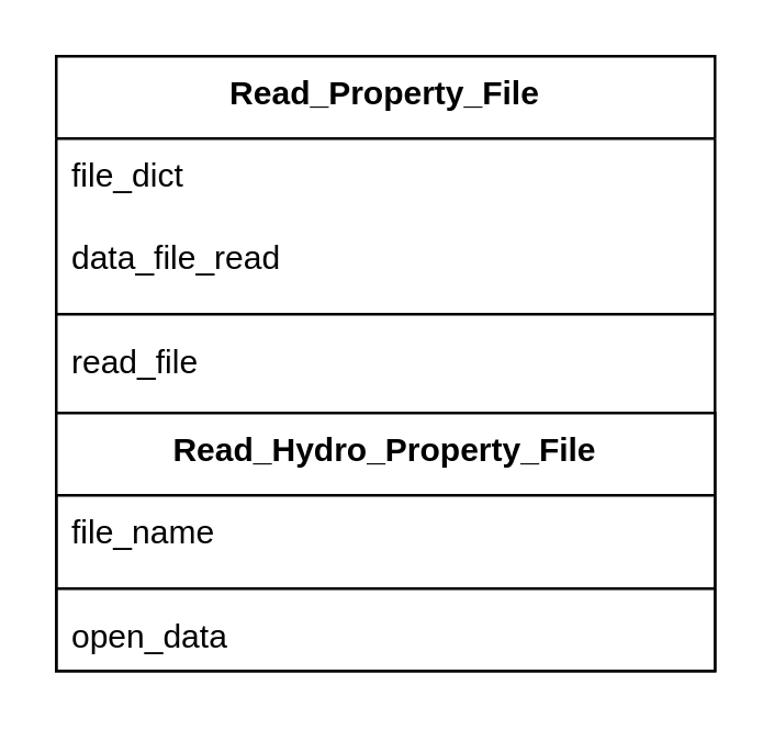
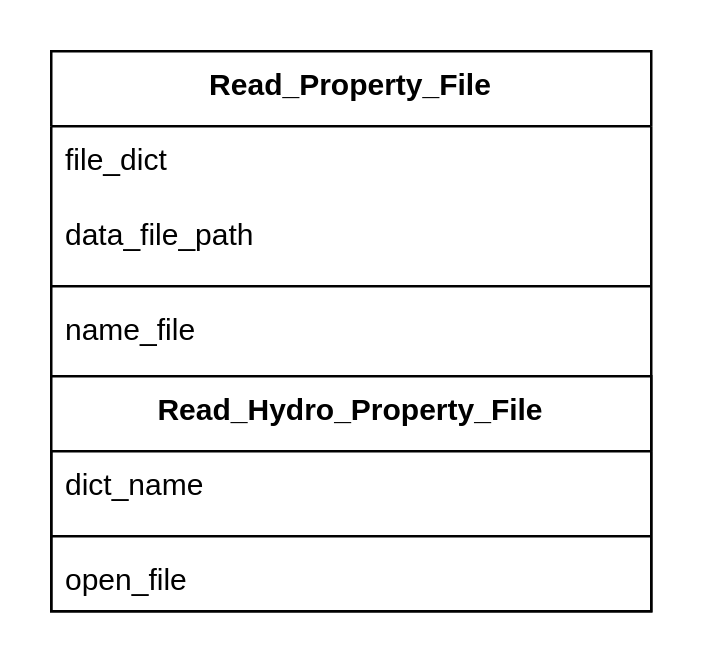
- <mxCell id="4" value="data_file_read" style="text;strokeColor=none;fillColor=none;align=left;verticalAlign=top;spacingLeft=4;spacingRight=4;overflow=hidden;rotatable=0;points=[[0,0.5],[1,0.5]];portConstraint=eastwest;whiteSpace=wrap;html=1;" vertex="1" parent="2"><mxGeometry y="60" width="240" height="30" as="geometry" /></mxCell>
+ <mxCell id="4" value="data_file_path" style="text;strokeColor=none;fillColor=none;align=left;verticalAlign=top;spacingLeft=4;spacingRight=4;overflow=hidden;rotatable=0;points=[[0,0.5],[1,0.5]];portConstraint=eastwest;whiteSpace=wrap;html=1;" vertex="1" parent="2"><mxGeometry y="60" width="240" height="30" as="geometry" /></mxCell>
- <mxCell id="6" value="read_file" style="text;strokeColor=none;fillColor=none;align=left;verticalAlign=top;spacingLeft=4;spacingRight=4;overflow=hidden;rotatable=0;points=[[0,0.5],[1,0.5]];portConstraint=eastwest;whiteSpace=wrap;html=1;" parent="2" vertex="1"><mxGeometry y="98" width="240" height="32" as="geometry" /></mxCell>
+ <mxCell id="6" value="name_file" style="text;strokeColor=none;fillColor=none;align=left;verticalAlign=top;spacingLeft=4;spacingRight=4;overflow=hidden;rotatable=0;points=[[0,0.5],[1,0.5]];portConstraint=eastwest;whiteSpace=wrap;html=1;" parent="2" vertex="1"><mxGeometry y="98" width="240" height="32" as="geometry" /></mxCell>
- <mxCell id="8" value="file_name&lt;div&gt;&lt;br&gt;&lt;/div&gt;" style="text;strokeColor=none;fillColor=none;align=left;verticalAlign=top;spacingLeft=4;spacingRight=4;overflow=hidden;rotatable=0;points=[[0,0.5],[1,0.5]];portConstraint=eastwest;whiteSpace=wrap;html=1;" vertex="1" parent="7"><mxGeometry y="30" width="240" height="30" as="geometry" /></mxCell>
+ <mxCell id="8" value="dict_name&lt;div&gt;&lt;br&gt;&lt;/div&gt;" style="text;strokeColor=none;fillColor=none;align=left;verticalAlign=top;spacingLeft=4;spacingRight=4;overflow=hidden;rotatable=0;points=[[0,0.5],[1,0.5]];portConstraint=eastwest;whiteSpace=wrap;html=1;" vertex="1" parent="7"><mxGeometry y="30" width="240" height="30" as="geometry" /></mxCell>
- <mxCell id="10" value="open_data" style="text;strokeColor=none;fillColor=none;align=left;verticalAlign=top;spacingLeft=4;spacingRight=4;overflow=hidden;rotatable=0;points=[[0,0.5],[1,0.5]];portConstraint=eastwest;whiteSpace=wrap;html=1;" vertex="1" parent="7"><mxGeometry y="68" width="240" height="26" as="geometry" /></mxCell>
+ <mxCell id="10" value="open_file" style="text;strokeColor=none;fillColor=none;align=left;verticalAlign=top;spacingLeft=4;spacingRight=4;overflow=hidden;rotatable=0;points=[[0,0.5],[1,0.5]];portConstraint=eastwest;whiteSpace=wrap;html=1;" vertex="1" parent="7"><mxGeometry y="68" width="240" height="26" as="geometry" /></mxCell>
